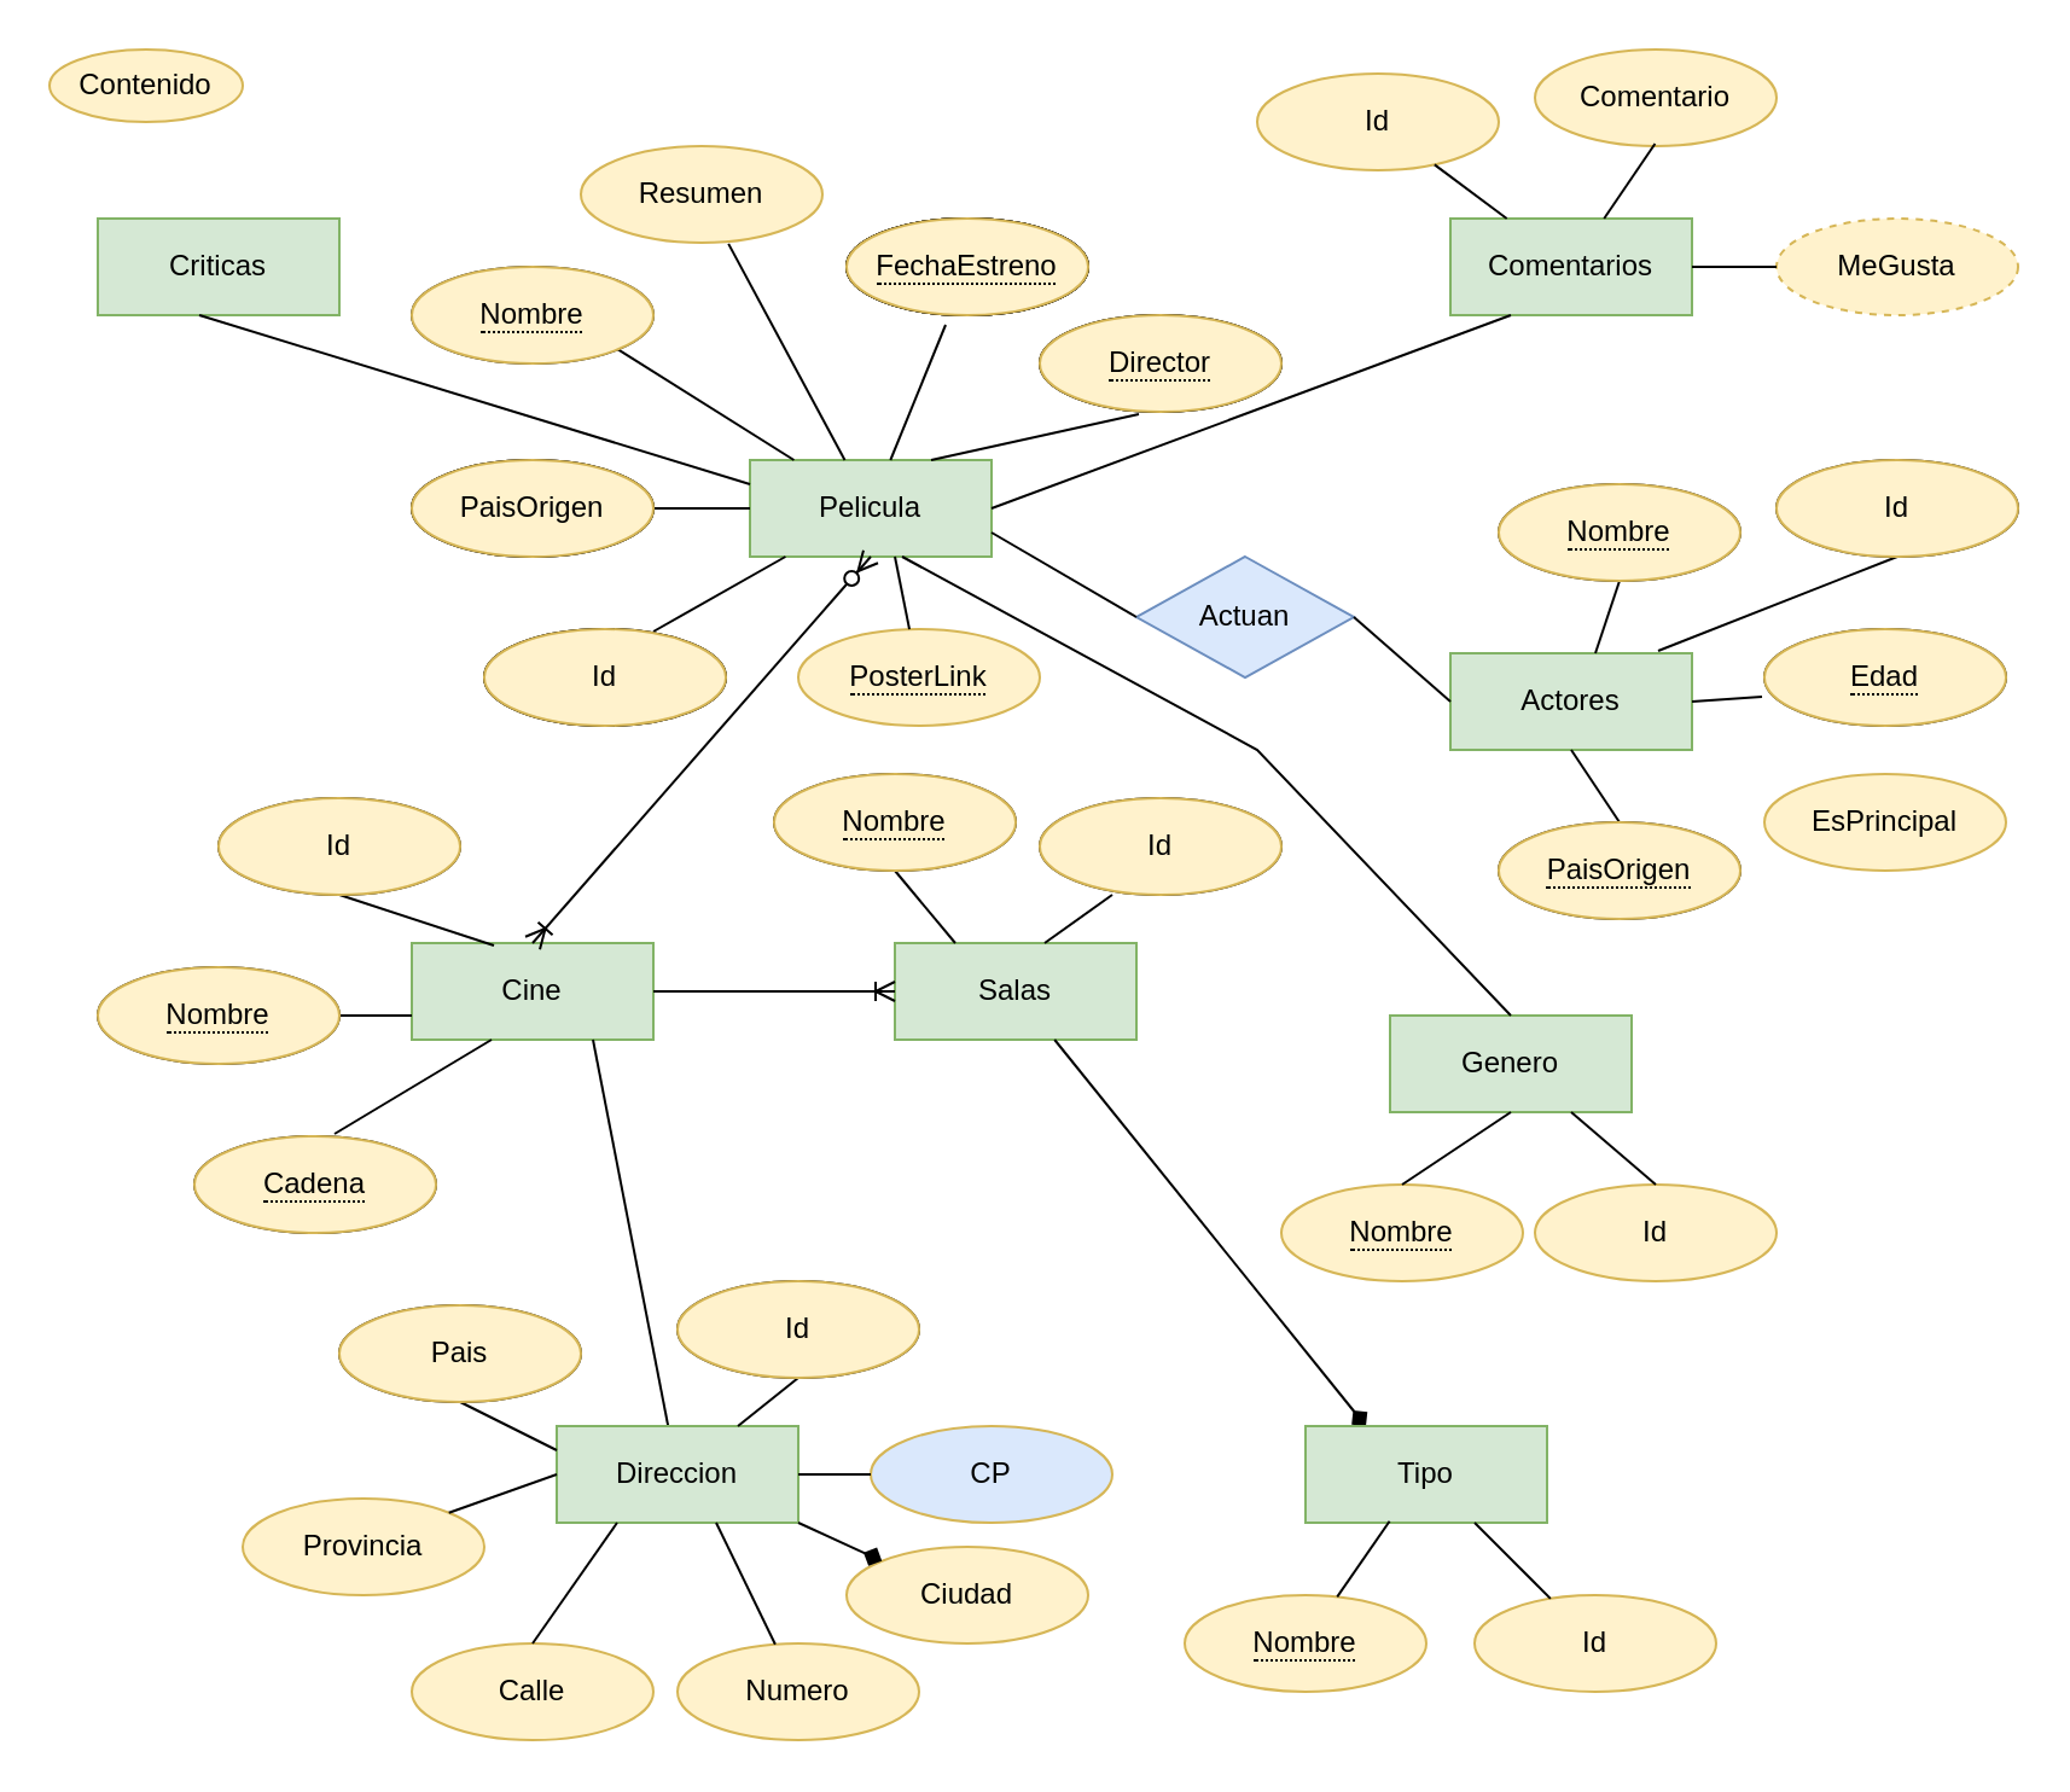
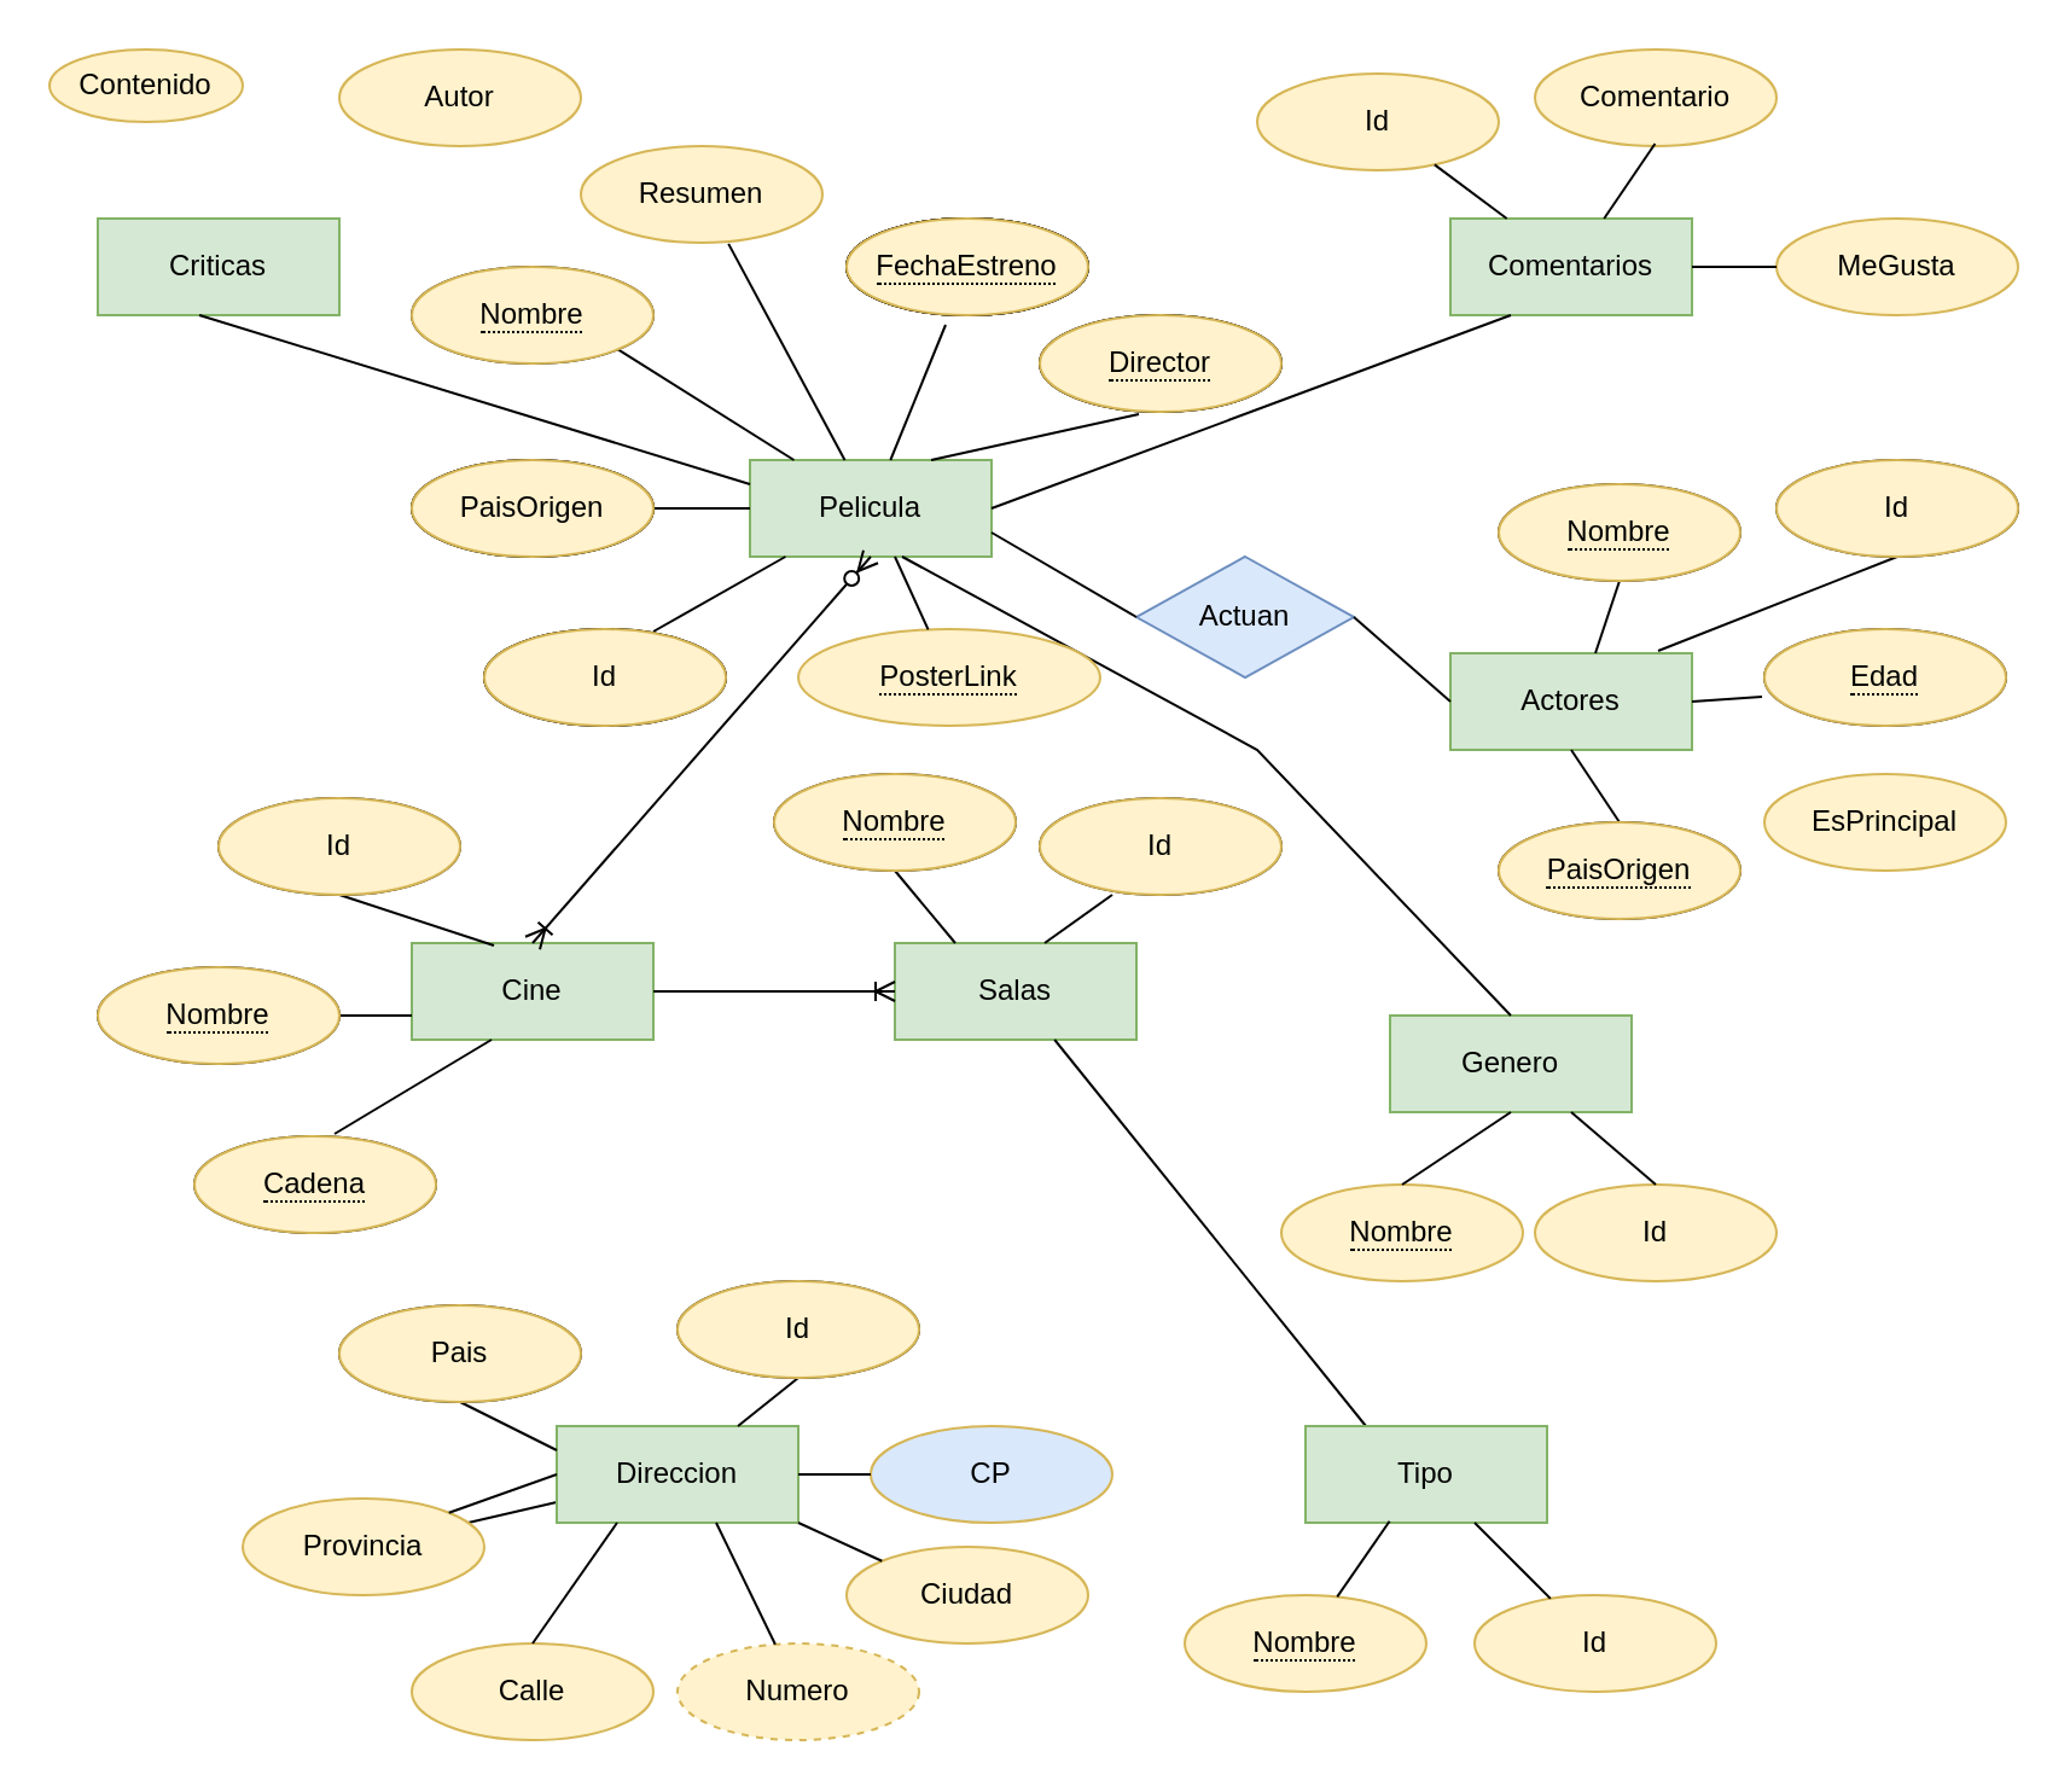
+ <mxCell id="105" value="Autor" style="ellipse;whiteSpace=wrap;html=1;align=center;fillColor=#fff2cc;strokeColor=#d6b656;" parent="1" vertex="1"><mxGeometry x="140" y="20" width="100" height="40" as="geometry" /></mxCell>
- <mxCell id="87" value="MeGusta" style="ellipse;whiteSpace=wrap;html=1;align=center;fillColor=#fff2cc;strokeColor=#d6b656;dashed=1;" parent="1" vertex="1"><mxGeometry x="735" y="90" width="100" height="40" as="geometry" /></mxCell>
+ <mxCell id="87" value="MeGusta" style="ellipse;whiteSpace=wrap;html=1;align=center;fillColor=#fff2cc;strokeColor=#d6b656;" parent="1" vertex="1"><mxGeometry x="735" y="90" width="100" height="40" as="geometry" /></mxCell>
- <mxCell id="97" value="&lt;span style=&quot;border-bottom: 1px dotted&quot;&gt;PosterLink&lt;/span&gt;" style="ellipse;whiteSpace=wrap;html=1;align=center;fillColor=#fff2cc;strokeColor=#d6b656;" parent="1" vertex="1"><mxGeometry x="330" y="260" width="100" height="40" as="geometry" /></mxCell>
+ <mxCell id="97" value="&lt;span style=&quot;border-bottom: 1px dotted&quot;&gt;PosterLink&lt;/span&gt;" style="ellipse;whiteSpace=wrap;html=1;align=center;fillColor=#fff2cc;strokeColor=#d6b656;" parent="1" vertex="1"><mxGeometry x="330" y="260" width="125" height="40" as="geometry" /></mxCell>
- <mxCell id="34" value="" style="endArrow=none;html=1;rounded=0;entryX=0.75;entryY=1;entryDx=0;entryDy=0;" parent="1" source="42" target="17" edge="1"><mxGeometry relative="1" as="geometry"><mxPoint x="248.334" y="470.011" as="sourcePoint" /><mxPoint x="213" y="440" as="targetPoint" /></mxGeometry></mxCell>
+ <mxCell id="34" value="" style="endArrow=none;html=1;rounded=0;" parent="1" source="42" target="47" edge="1"><mxGeometry relative="1" as="geometry"><mxPoint x="248.334" y="470.011" as="sourcePoint" /><mxPoint x="213" y="440" as="targetPoint" /></mxGeometry></mxCell>
- <mxCell id="41" value="" style="endArrow=diamond;html=1;rounded=0;entryX=0.25;entryY=0;entryDx=0;entryDy=0;" parent="1" source="35" target="89" edge="1"><mxGeometry relative="1" as="geometry"><mxPoint x="470" y="380" as="sourcePoint" /><mxPoint x="405.72" y="460.131" as="targetPoint" /></mxGeometry></mxCell>
+ <mxCell id="41" value="" style="endArrow=none;html=1;rounded=0;entryX=0.25;entryY=0;entryDx=0;entryDy=0;" parent="1" source="35" target="89" edge="1"><mxGeometry relative="1" as="geometry"><mxPoint x="470" y="380" as="sourcePoint" /><mxPoint x="405.72" y="460.131" as="targetPoint" /></mxGeometry></mxCell>
- <mxCell id="56" value="" style="endArrow=diamond;html=1;rounded=0;exitX=1;exitY=1;exitDx=0;exitDy=0;entryX=0;entryY=0;entryDx=0;entryDy=0;" parent="1" source="42" target="55" edge="1"><mxGeometry relative="1" as="geometry"><mxPoint x="340" y="620" as="sourcePoint" /><mxPoint x="370" y="620" as="targetPoint" /></mxGeometry></mxCell>
+ <mxCell id="56" value="" style="endArrow=none;html=1;rounded=0;exitX=1;exitY=1;exitDx=0;exitDy=0;entryX=0;entryY=0;entryDx=0;entryDy=0;" parent="1" source="42" target="55" edge="1"><mxGeometry relative="1" as="geometry"><mxPoint x="340" y="620" as="sourcePoint" /><mxPoint x="370" y="620" as="targetPoint" /></mxGeometry></mxCell>
- <mxCell id="51" value="Numero" style="ellipse;whiteSpace=wrap;html=1;align=center;fillColor=#fff2cc;strokeColor=#d6b656;" parent="1" vertex="1"><mxGeometry x="280" y="680" width="100" height="40" as="geometry" /></mxCell>
+ <mxCell id="51" value="Numero" style="ellipse;whiteSpace=wrap;html=1;align=center;fillColor=#fff2cc;strokeColor=#d6b656;dashed=1;" parent="1" vertex="1"><mxGeometry x="280" y="680" width="100" height="40" as="geometry" /></mxCell>
